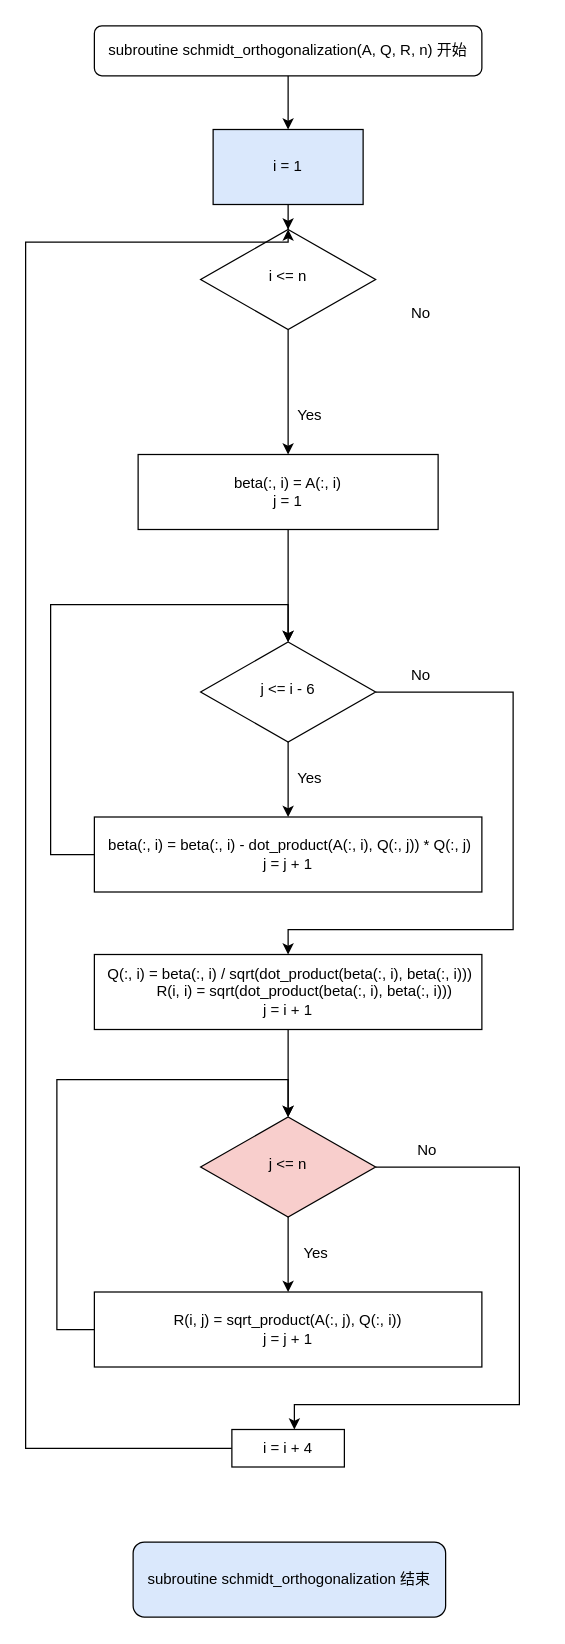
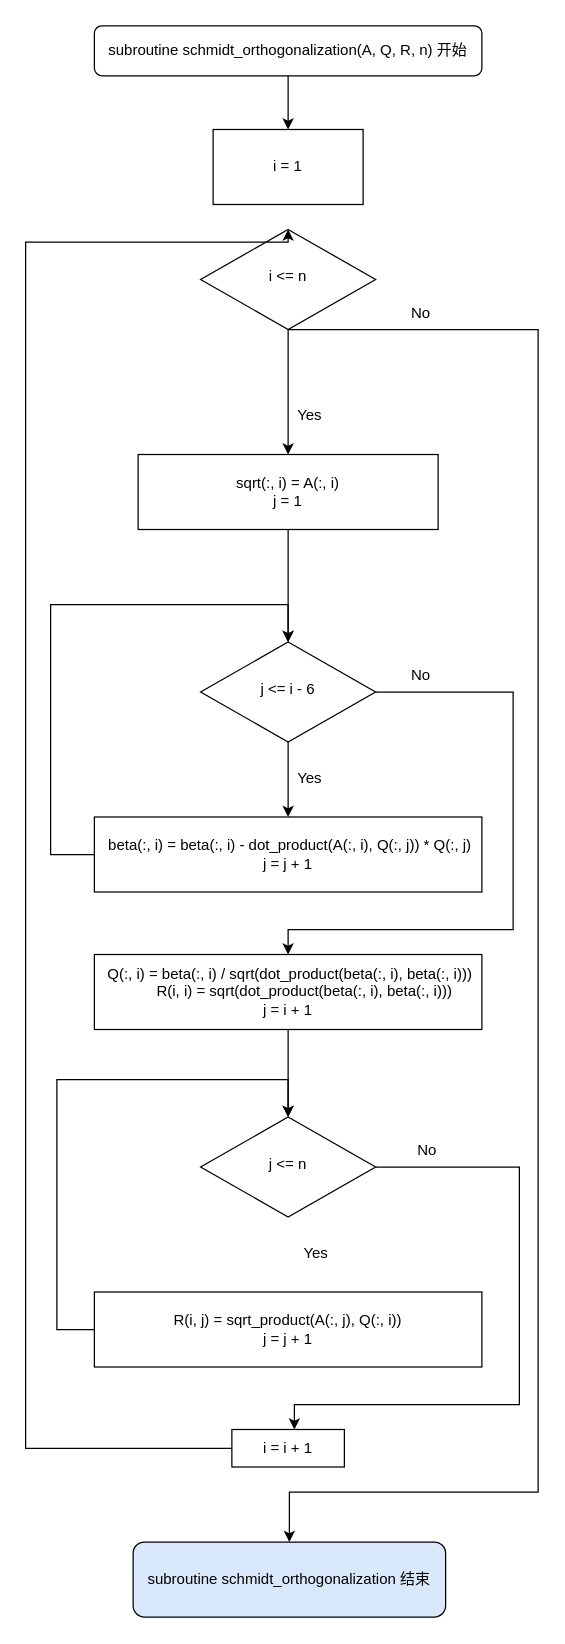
- <mxCell id="8" value="i = 1" style="rounded=0;whiteSpace=wrap;html=1;fillColor=#dae8fc;" parent="1" vertex="1"><mxGeometry x="170" y="103" width="120" height="60" as="geometry" /></mxCell>
+ <mxCell id="8" value="i = 1" style="rounded=0;whiteSpace=wrap;html=1;" parent="1" vertex="1"><mxGeometry x="170" y="103" width="120" height="60" as="geometry" /></mxCell>
- <mxCell id="7" value="" style="edgeStyle=orthogonalEdgeStyle;rounded=0;orthogonalLoop=1;jettySize=auto;html=1;" parent="1" source="8" target="6" edge="1"><mxGeometry relative="1" as="geometry" /></mxCell>
- <mxCell id="10" value="beta(:, i) = A(:, i)&lt;br&gt;j = 1" style="rounded=0;whiteSpace=wrap;html=1;" parent="1" vertex="1"><mxGeometry x="110" y="363" width="240" height="60" as="geometry" /></mxCell>
+ <mxCell id="10" value="sqrt(:, i) = A(:, i)&lt;br&gt;j = 1" style="rounded=0;whiteSpace=wrap;html=1;" parent="1" vertex="1"><mxGeometry x="110" y="363" width="240" height="60" as="geometry" /></mxCell>
+ <mxCell id="5" style="edgeStyle=orthogonalEdgeStyle;rounded=0;orthogonalLoop=1;jettySize=auto;html=1;entryX=0.5;entryY=0;entryDx=0;entryDy=0;" edge="1" parent="1" source="6" target="31"><mxGeometry relative="1" as="geometry"><Array as="points"><mxPoint x="430" y="263" /><mxPoint x="430" y="1193" /><mxPoint x="231" y="1193" /></Array></mxGeometry></mxCell>
- <mxCell id="24" value="j &amp;lt;= n" style="rhombus;whiteSpace=wrap;html=1;shadow=0;fontFamily=Helvetica;fontSize=12;align=center;strokeWidth=1;spacing=6;spacingTop=-4;fillColor=#f8cecc;" vertex="1" parent="1"><mxGeometry x="160" y="893" width="140" height="80" as="geometry" /></mxCell>
+ <mxCell id="24" value="j &amp;lt;= n" style="rhombus;whiteSpace=wrap;html=1;shadow=0;fontFamily=Helvetica;fontSize=12;align=center;strokeWidth=1;spacing=6;spacingTop=-4;" vertex="1" parent="1"><mxGeometry x="160" y="893" width="140" height="80" as="geometry" /></mxCell>
- <mxCell id="23" style="edgeStyle=orthogonalEdgeStyle;rounded=0;orthogonalLoop=1;jettySize=auto;html=1;entryX=0.5;entryY=0;entryDx=0;entryDy=0;" edge="1" parent="1" source="24" target="28"><mxGeometry relative="1" as="geometry" /></mxCell>
- <mxCell id="30" value="i = i + 4" style="rounded=0;whiteSpace=wrap;html=1;" vertex="1" parent="1"><mxGeometry x="185" y="1143" width="90" height="30" as="geometry" /></mxCell>
+ <mxCell id="30" value="i = i + 1" style="rounded=0;whiteSpace=wrap;html=1;" vertex="1" parent="1"><mxGeometry x="185" y="1143" width="90" height="30" as="geometry" /></mxCell>
